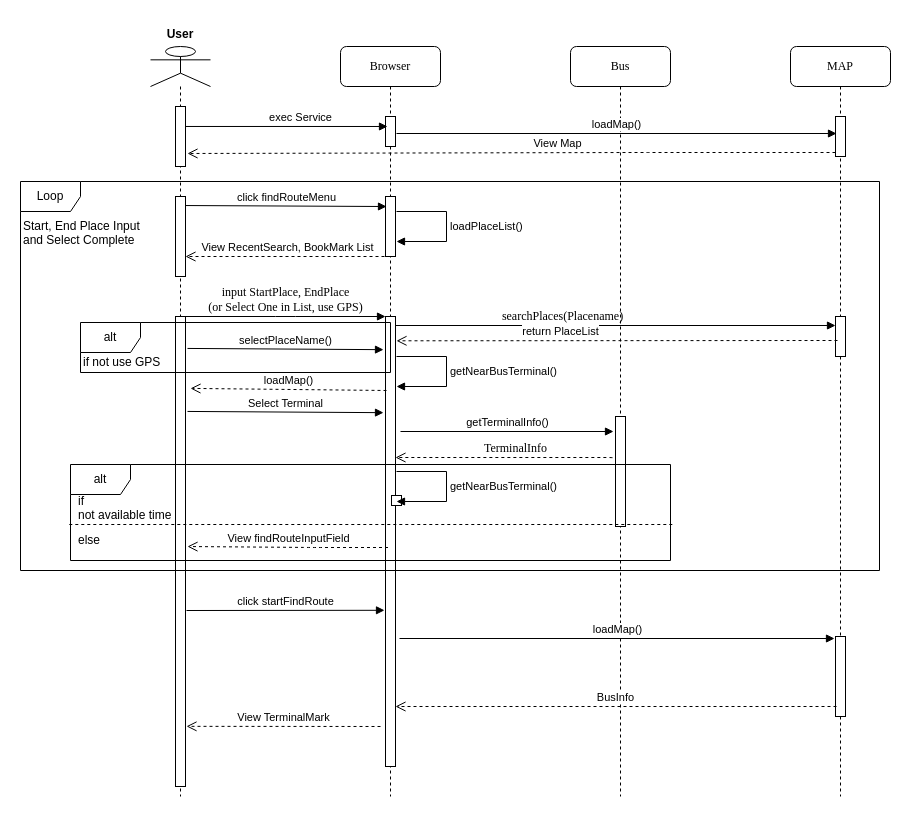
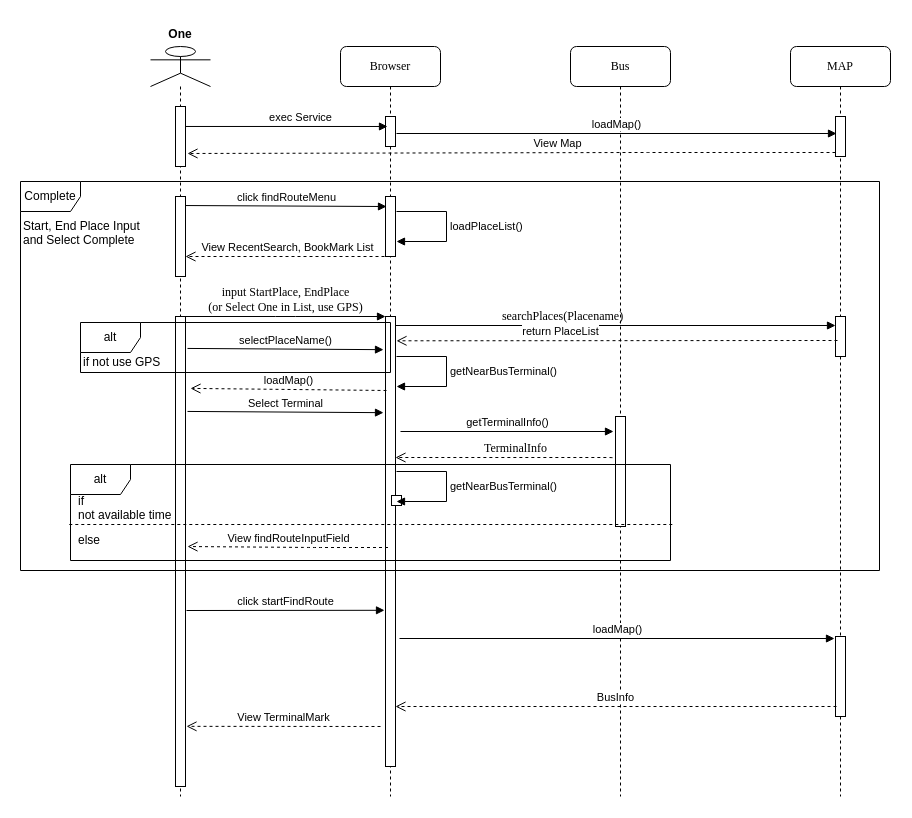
- <mxCell id="21" value="User" style="text;align=center;fontStyle=1;verticalAlign=middle;spacingLeft=3;spacingRight=3;strokeColor=none;rotatable=0;points=[[0,0.5],[1,0.5]];portConstraint=eastwest;" vertex="1" parent="1"><mxGeometry x="140" y="20" width="80" height="26" as="geometry" /></mxCell>
+ <mxCell id="21" value="One" style="text;align=center;fontStyle=1;verticalAlign=middle;spacingLeft=3;spacingRight=3;strokeColor=none;rotatable=0;points=[[0,0.5],[1,0.5]];portConstraint=eastwest;" vertex="1" parent="1"><mxGeometry x="140" y="20" width="80" height="26" as="geometry" /></mxCell>
- <mxCell id="45" value="Loop" style="shape=umlFrame;whiteSpace=wrap;html=1;" vertex="1" parent="1"><mxGeometry x="20" y="181" width="859" height="389" as="geometry" /></mxCell>
+ <mxCell id="45" value="Complete" style="shape=umlFrame;whiteSpace=wrap;html=1;" vertex="1" parent="1"><mxGeometry x="20" y="181" width="859" height="389" as="geometry" /></mxCell>
